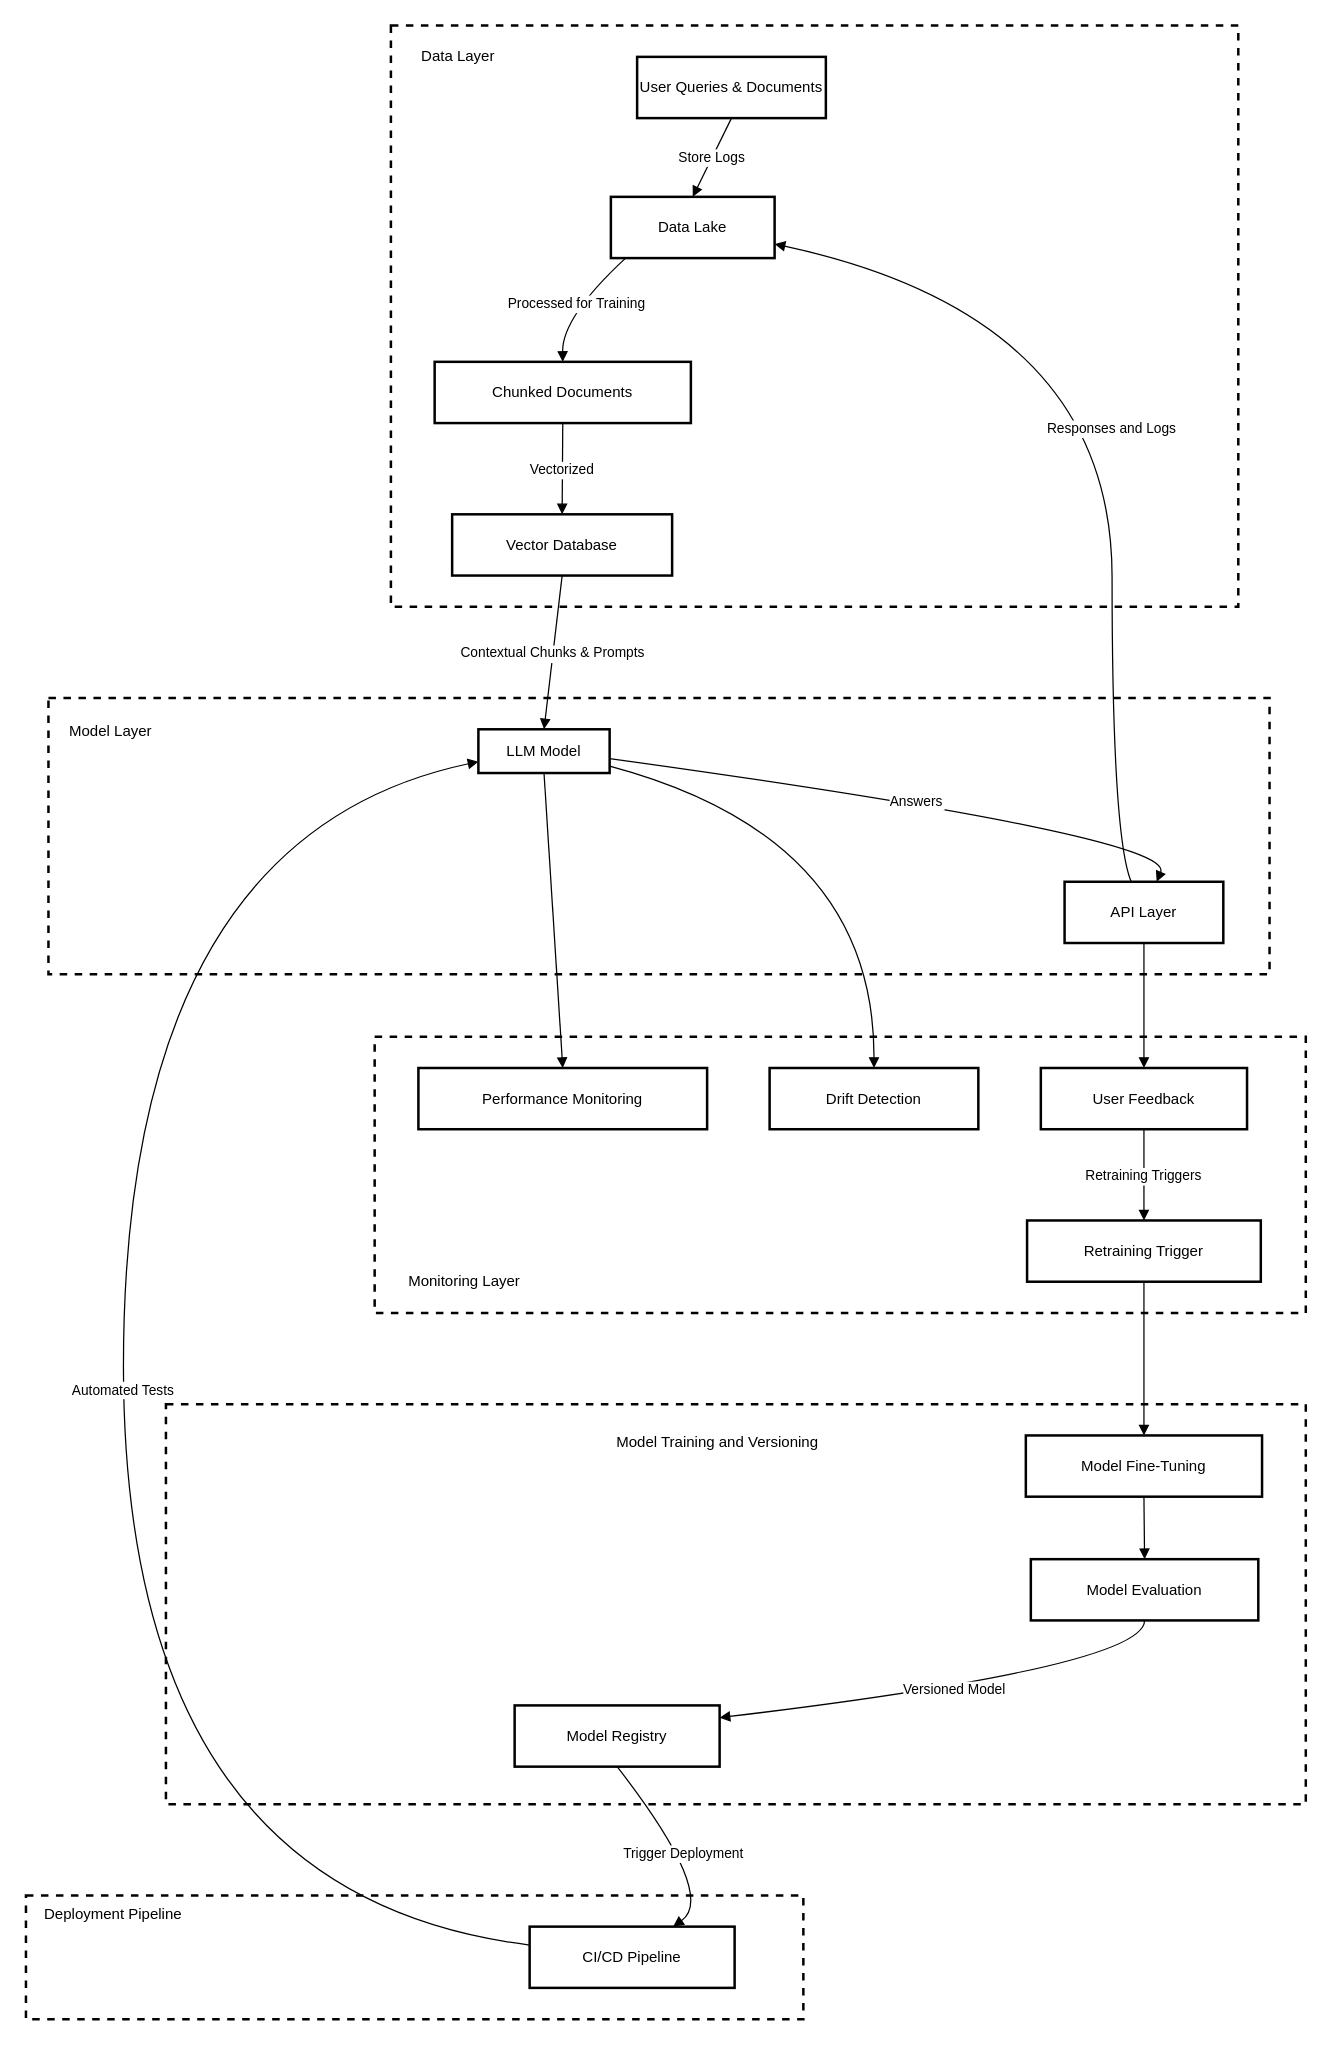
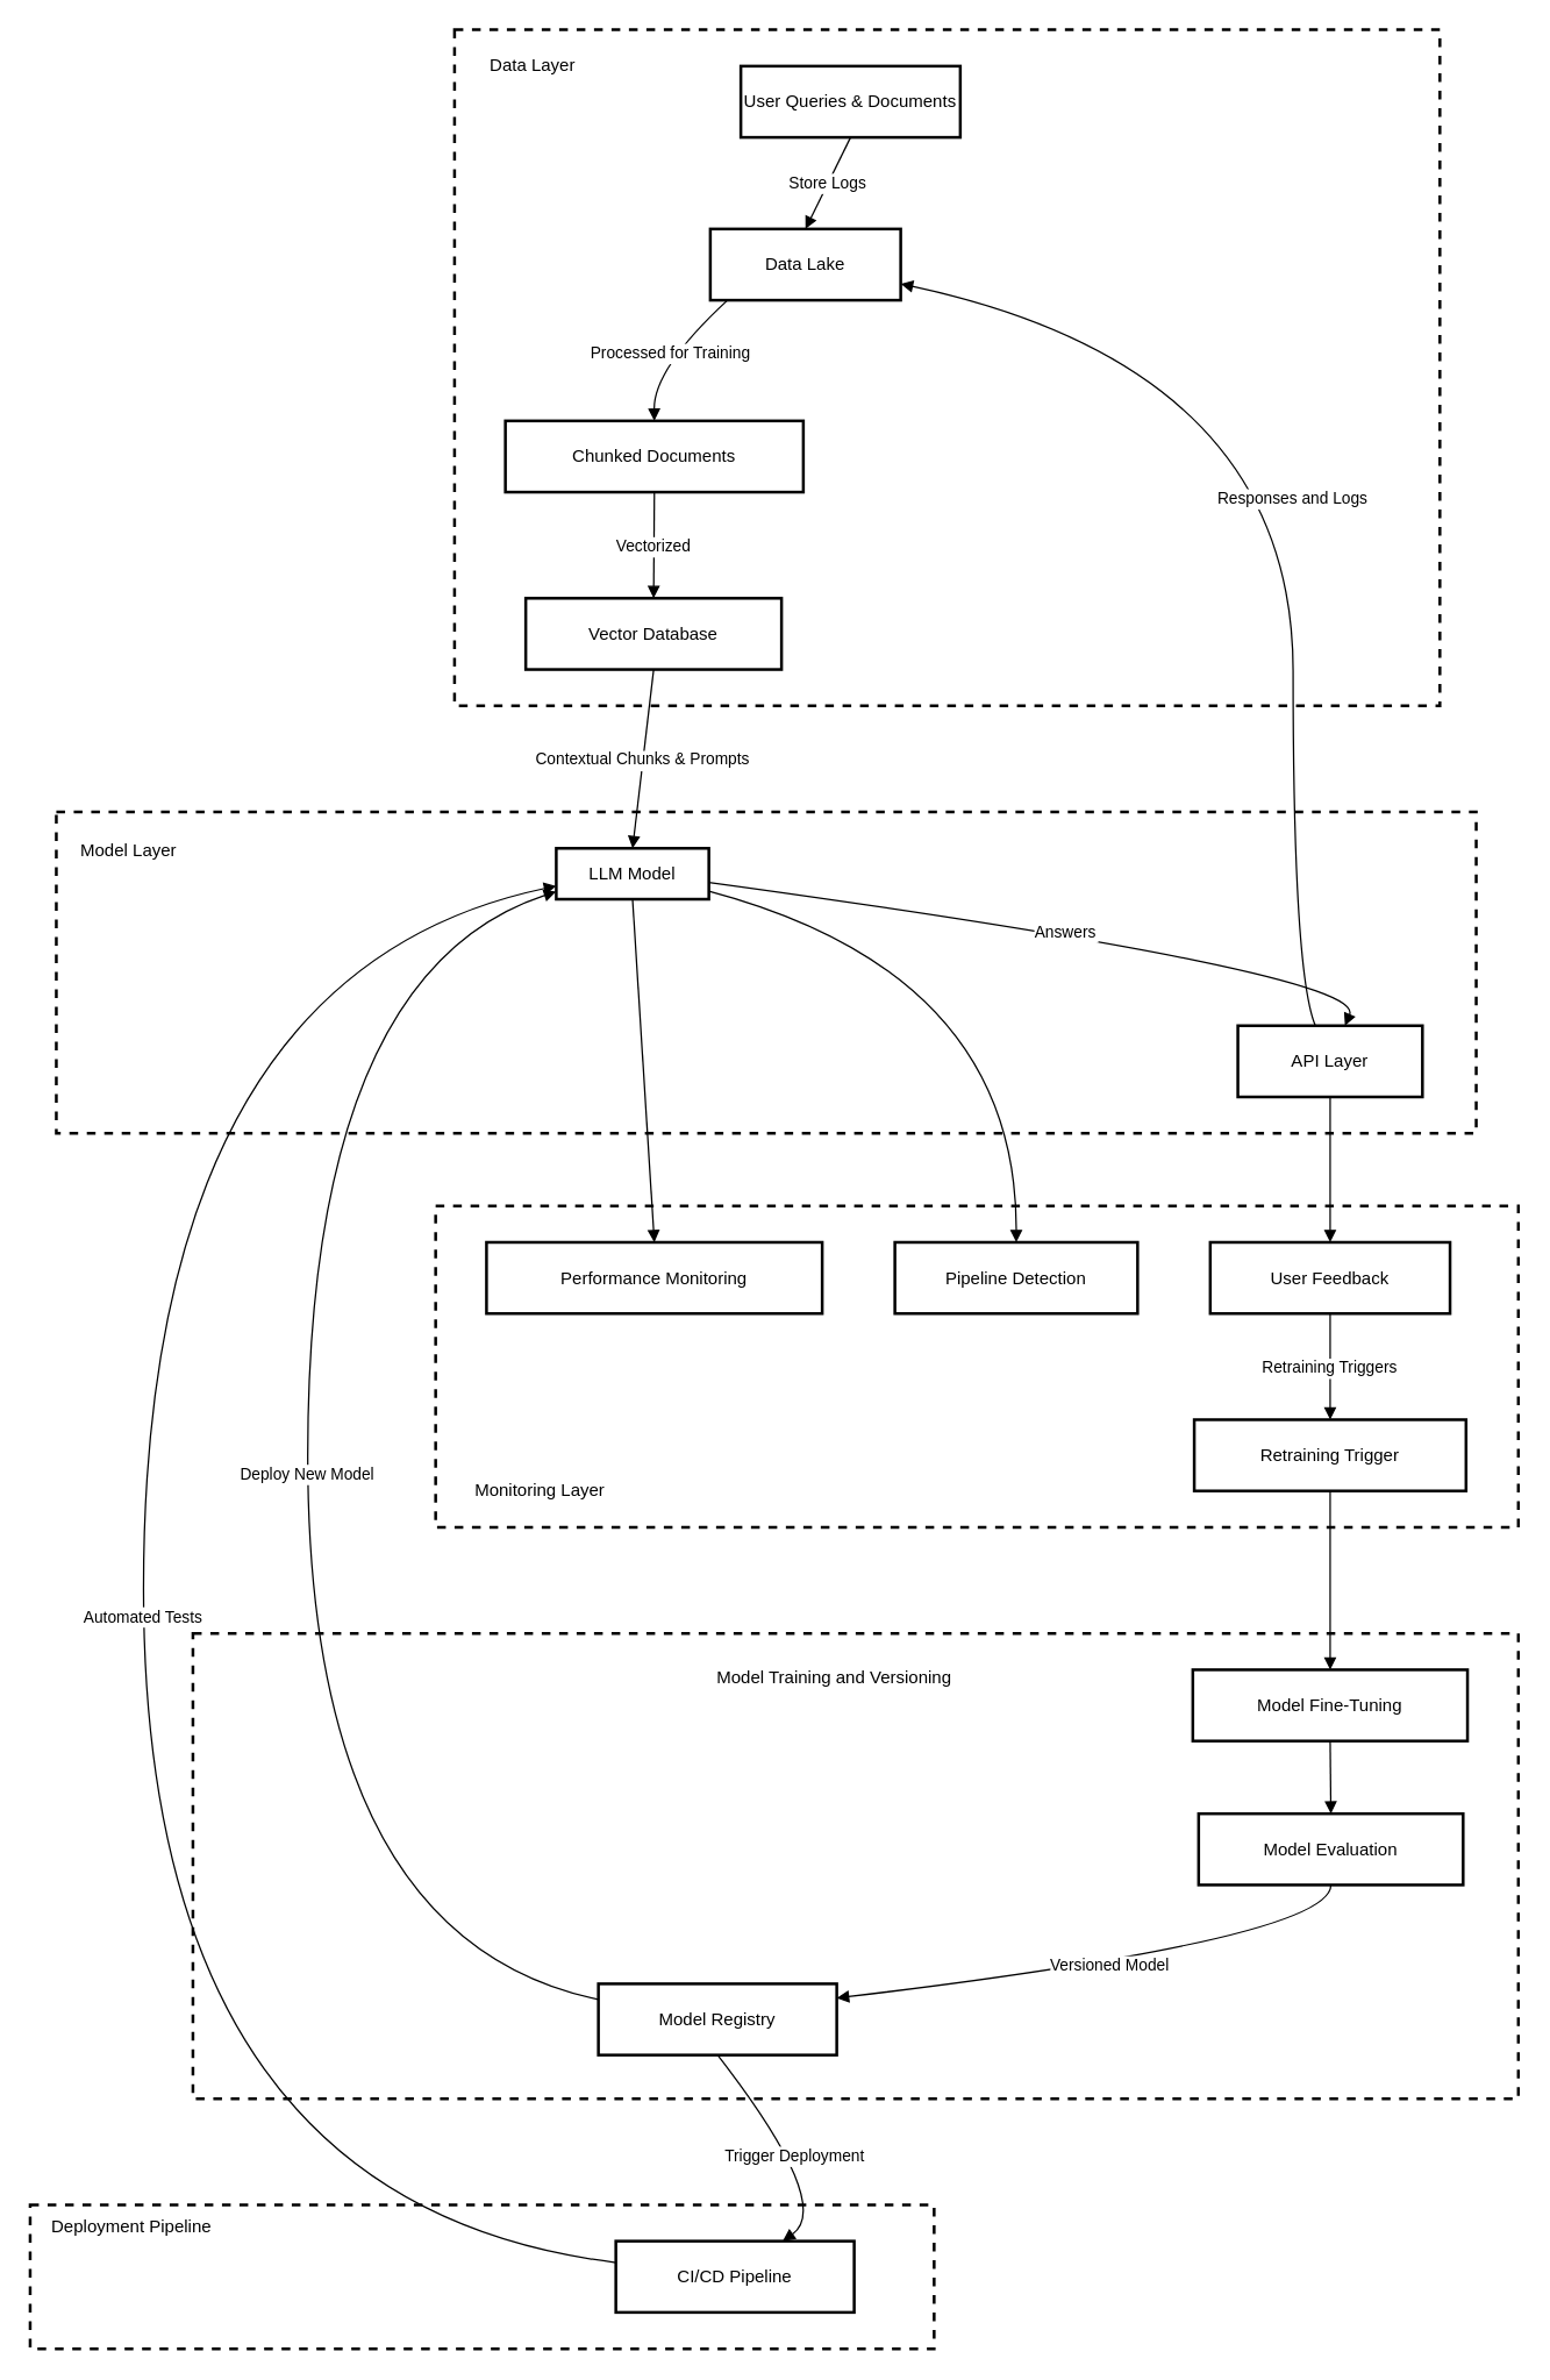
- <mxCell id="14" value="Drift Detection" style="whiteSpace=wrap;strokeWidth=2;" vertex="1" parent="1"><mxGeometry x="615" y="854" width="167" height="49" as="geometry" /></mxCell>
+ <mxCell id="14" value="Pipeline Detection" style="whiteSpace=wrap;strokeWidth=2;" vertex="1" parent="1"><mxGeometry x="615" y="854" width="167" height="49" as="geometry" /></mxCell>
+ <mxCell id="34" value="Deploy New Model" style="curved=1;startArrow=none;endArrow=block;exitX=0;exitY=0.22;entryX=0;entryY=0.85;rounded=0;" edge="1" parent="1" source="19" target="11"><mxGeometry relative="1" as="geometry"><Array as="points"><mxPoint x="211" y="1333" /><mxPoint x="211" y="669" /></Array></mxGeometry></mxCell>
